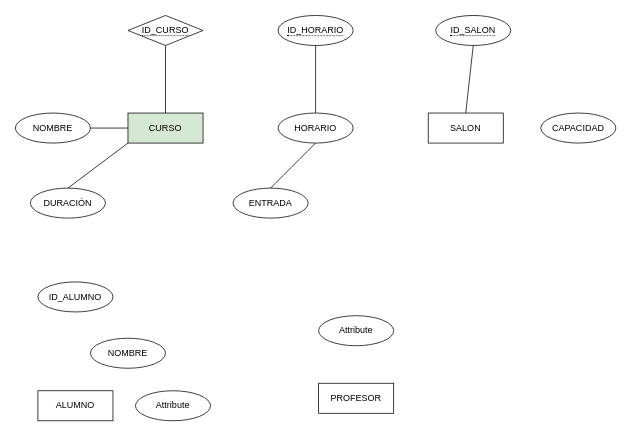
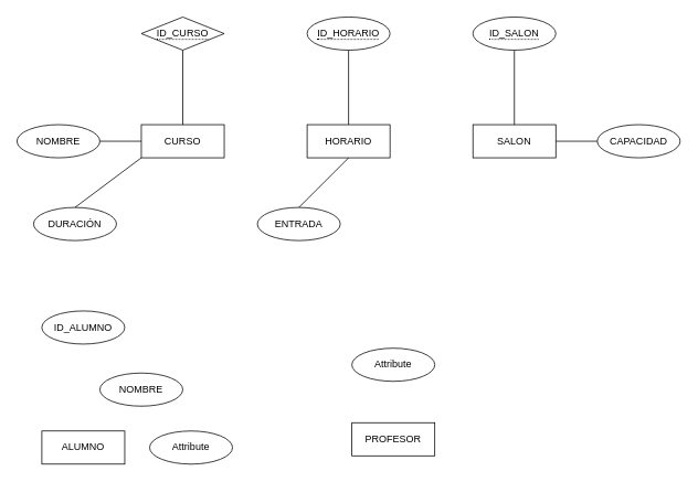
- <mxCell id="6" value="&lt;span style=&quot;border-bottom: 1px dotted&quot;&gt;ID_SALON&lt;/span&gt;" style="ellipse;whiteSpace=wrap;html=1;align=center;" vertex="1" parent="1"><mxGeometry x="580" y="20" width="100" height="40" as="geometry" /></mxCell>
+ <mxCell id="6" value="&lt;span style=&quot;border-bottom: 1px dotted&quot;&gt;ID_SALON&lt;/span&gt;" style="ellipse;whiteSpace=wrap;html=1;align=center;" vertex="1" parent="1"><mxGeometry x="570" y="20" width="100" height="40" as="geometry" /></mxCell>
- <mxCell id="3" value="CURSO" style="whiteSpace=wrap;html=1;align=center;fillColor=#d5e8d4;" vertex="1" parent="1"><mxGeometry x="170" y="150" width="100" height="40" as="geometry" /></mxCell>
+ <mxCell id="3" value="CURSO" style="whiteSpace=wrap;html=1;align=center;" vertex="1" parent="1"><mxGeometry x="170" y="150" width="100" height="40" as="geometry" /></mxCell>
- <mxCell id="2" value="HORARIO" style="ellipse;whiteSpace=wrap;html=1;align=center;" vertex="1" parent="1"><mxGeometry x="370" y="150" width="100" height="40" as="geometry" /></mxCell>
+ <mxCell id="2" value="HORARIO" style="whiteSpace=wrap;html=1;align=center;" vertex="1" parent="1"><mxGeometry x="370" y="150" width="100" height="40" as="geometry" /></mxCell>
+ <mxCell id="18" value="" style="endArrow=none;html=1;rounded=0;entryX=0;entryY=0.5;entryDx=0;entryDy=0;exitX=1;exitY=0.5;exitDx=0;exitDy=0;" edge="1" parent="1" source="4" target="17"><mxGeometry relative="1" as="geometry"><mxPoint x="340" y="170" as="sourcePoint" /><mxPoint x="500" y="170" as="targetPoint" /></mxGeometry></mxCell>
